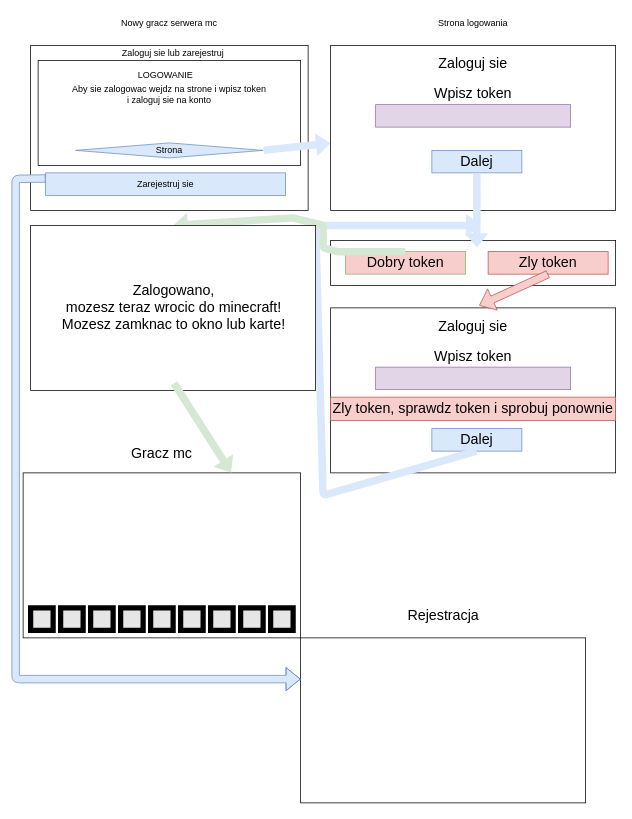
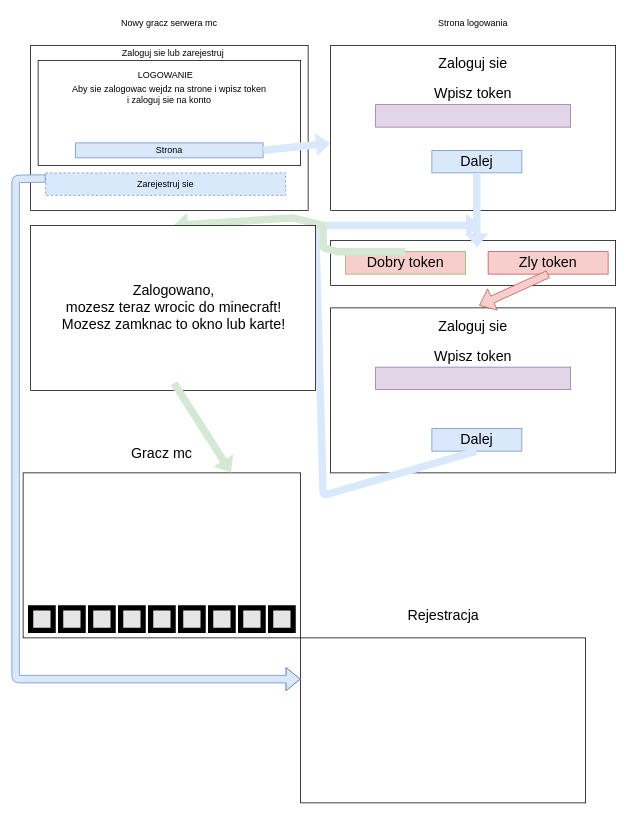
- <mxCell id="8" value="Strona" style="rhombus;whiteSpace=wrap;html=1;fillColor=#dae8fc;strokeColor=#6c8ebf;" vertex="1" parent="1"><mxGeometry x="100" y="190" width="250" height="20" as="geometry" /></mxCell>
+ <mxCell id="8" value="Strona" style="rounded=0;whiteSpace=wrap;html=1;fillColor=#dae8fc;strokeColor=#6c8ebf;" vertex="1" parent="1"><mxGeometry x="100" y="190" width="250" height="20" as="geometry" /></mxCell>
- <mxCell id="5" value="Zarejestruj sie" style="rounded=0;whiteSpace=wrap;html=1;fillColor=#dae8fc;strokeColor=#6c8ebf;" vertex="1" parent="1"><mxGeometry x="60" y="230" width="320" height="30" as="geometry" /></mxCell>
+ <mxCell id="5" value="Zarejestruj sie" style="rounded=0;whiteSpace=wrap;html=1;fillColor=#dae8fc;strokeColor=#6c8ebf;dashed=1;" vertex="1" parent="1"><mxGeometry x="60" y="230" width="320" height="30" as="geometry" /></mxCell>
- <mxCell id="26" value="Zly token, sprawdz token i sprobuj ponownie" style="text;html=1;strokeColor=#b85450;fillColor=#f8cecc;align=center;verticalAlign=middle;whiteSpace=wrap;rounded=0;fontSize=19;" vertex="1" parent="1"><mxGeometry x="440" y="529" width="380" height="31" as="geometry" /></mxCell>
